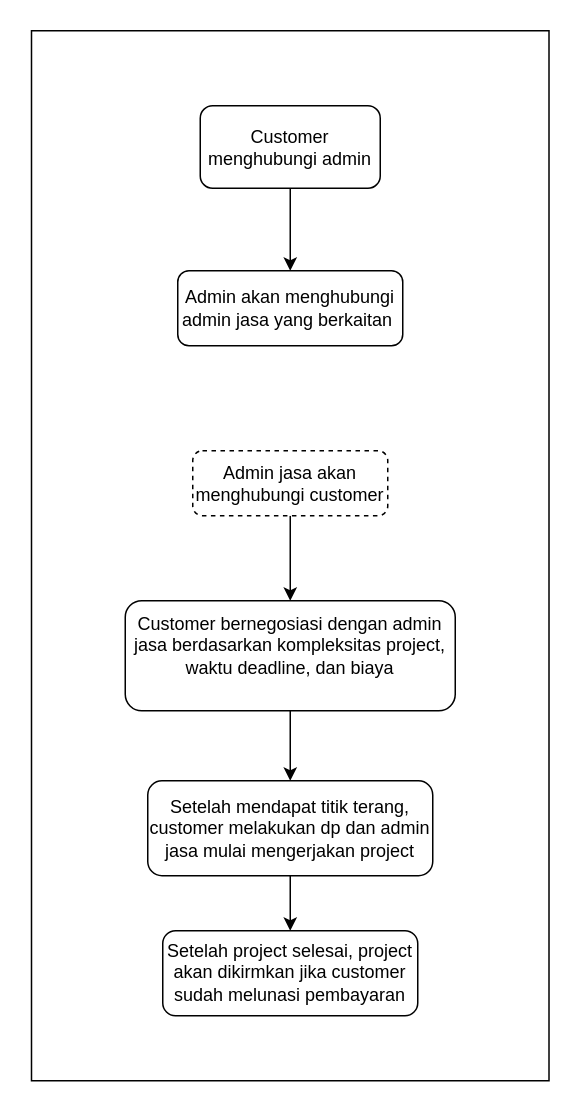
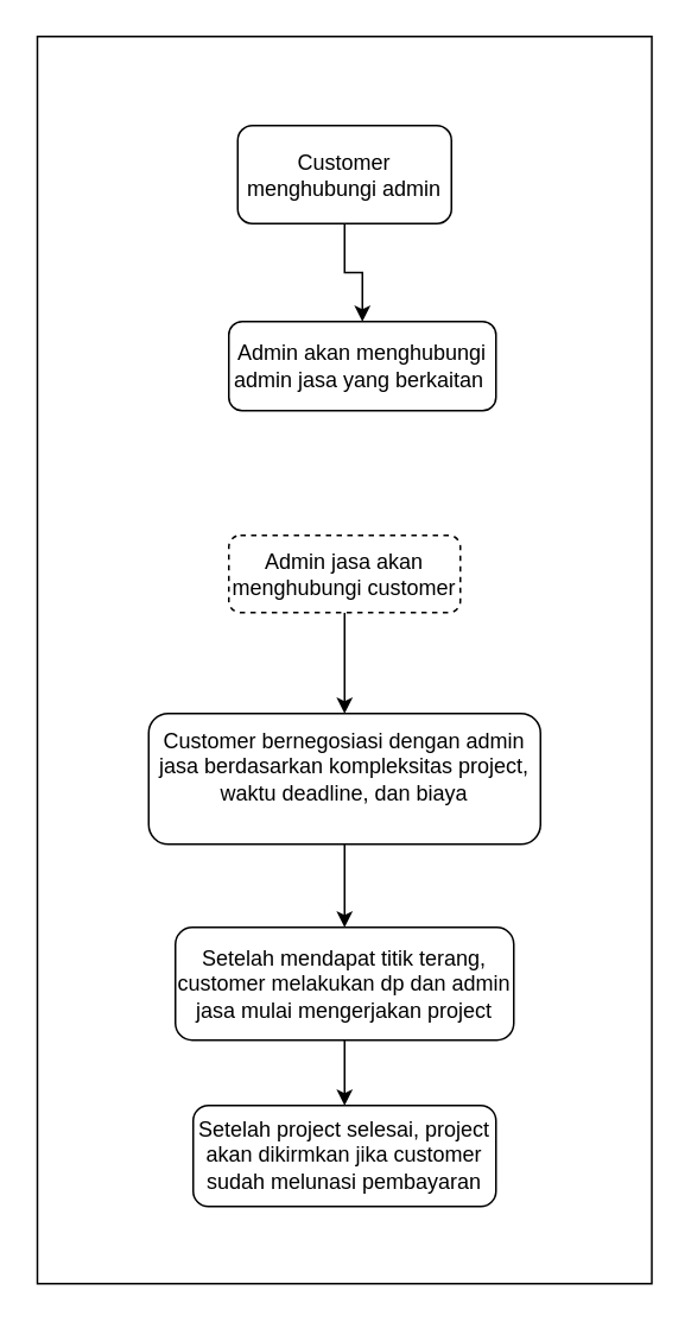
- <mxCell id="5" value="Admin akan menghubungi admin jasa yang berkaitan&amp;nbsp;" style="rounded=1;whiteSpace=wrap;html=1;fontSize=12;glass=0;strokeWidth=1;shadow=0;" parent="1" vertex="1"><mxGeometry x="118" y="180" width="150" height="50" as="geometry" /></mxCell>
+ <mxCell id="5" value="Admin akan menghubungi admin jasa yang berkaitan&amp;nbsp;" style="rounded=1;whiteSpace=wrap;html=1;fontSize=12;glass=0;strokeWidth=1;shadow=0;" parent="1" vertex="1"><mxGeometry x="128" y="180" width="150" height="50" as="geometry" /></mxCell>
